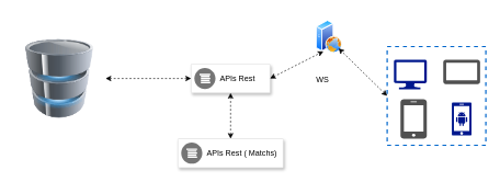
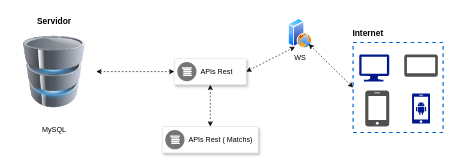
+ <mxCell id="21" value="&lt;b&gt;&lt;font style=&quot;font-size: 14px;&quot;&gt;Servidor&lt;/font&gt;&lt;/b&gt;" style="text;html=1;strokeColor=none;fillColor=none;align=center;verticalAlign=middle;whiteSpace=wrap;rounded=0;fontSize=14;" vertex="1" parent="1"><mxGeometry x="60" y="20" width="60" height="30" as="geometry" /></mxCell>
+ <mxCell id="20" value="&lt;b&gt;&lt;font style=&quot;font-size: 14px;&quot;&gt;Internet&lt;/font&gt;&lt;/b&gt;" style="text;html=1;strokeColor=none;fillColor=none;align=center;verticalAlign=middle;whiteSpace=wrap;rounded=0;" vertex="1" parent="1"><mxGeometry x="583.25" y="40" width="60" height="30" as="geometry" /></mxCell>
- <mxCell id="16" value="WS&lt;br&gt;" style="text;html=1;strokeColor=none;fillColor=none;align=center;verticalAlign=middle;whiteSpace=wrap;rounded=0;" vertex="1" parent="1"><mxGeometry x="460" y="105" width="60" height="30" as="geometry" /></mxCell>
+ <mxCell id="16" value="WS&lt;br&gt;" style="text;html=1;strokeColor=none;fillColor=none;align=center;verticalAlign=middle;whiteSpace=wrap;rounded=0;" vertex="1" parent="1"><mxGeometry x="470" y="80" width="60" height="30" as="geometry" /></mxCell>
+ <mxCell id="15" value="MySQL&lt;br&gt;" style="text;html=1;strokeColor=none;fillColor=none;align=center;verticalAlign=middle;whiteSpace=wrap;rounded=0;" vertex="1" parent="1"><mxGeometry x="60" y="200" width="60" height="30" as="geometry" /></mxCell>
